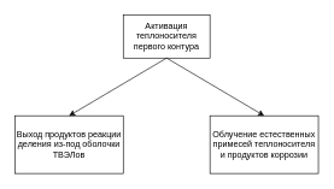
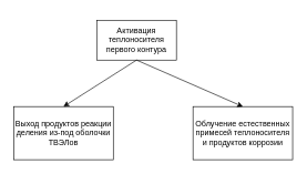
- <mxCell id="2" value="Активация теплоносителя первого контура" style="rounded=0;whiteSpace=wrap;html=1;" parent="1" vertex="1"><mxGeometry x="170" y="20" width="120" height="60" as="geometry" /></mxCell>
+ <mxCell id="2" value="Активация теплоносителя первого контура" style="rounded=0;whiteSpace=wrap;html=1;" parent="1" vertex="1"><mxGeometry x="145" y="30" width="120" height="60" as="geometry" /></mxCell>
